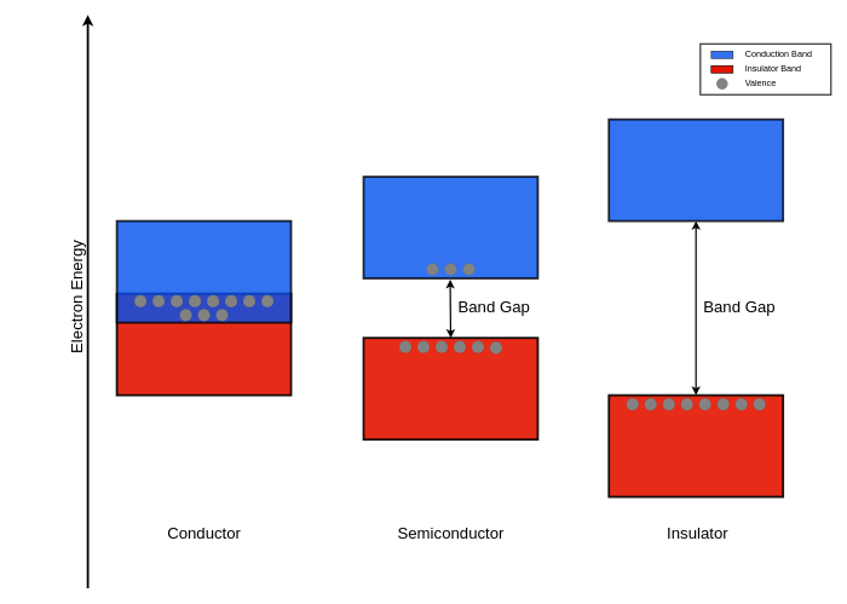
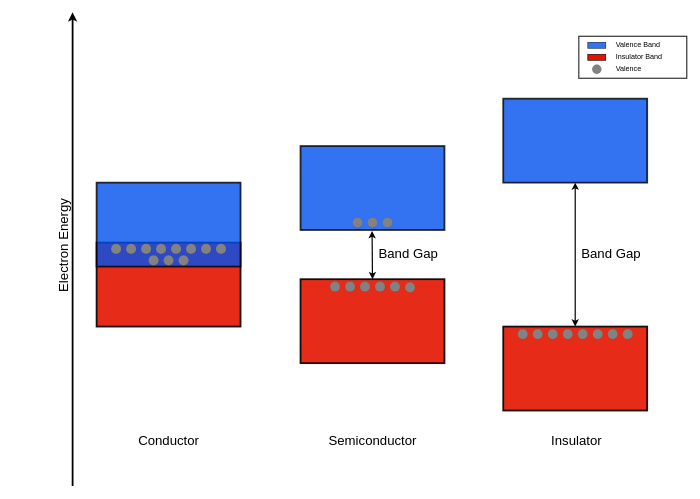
- <mxCell id="15" value="Conduction Band" style="text;html=1;strokeColor=none;fillColor=none;align=left;verticalAlign=middle;whiteSpace=wrap;rounded=0;shadow=0;glass=0;opacity=80;" parent="1" vertex="1"><mxGeometry x="1024" y="70" width="120" height="10" as="geometry" /></mxCell>
+ <mxCell id="15" value="Valence Band" style="text;html=1;strokeColor=none;fillColor=none;align=left;verticalAlign=middle;whiteSpace=wrap;rounded=0;shadow=0;glass=0;opacity=80;" parent="1" vertex="1"><mxGeometry x="1024" y="70" width="120" height="10" as="geometry" /></mxCell>
